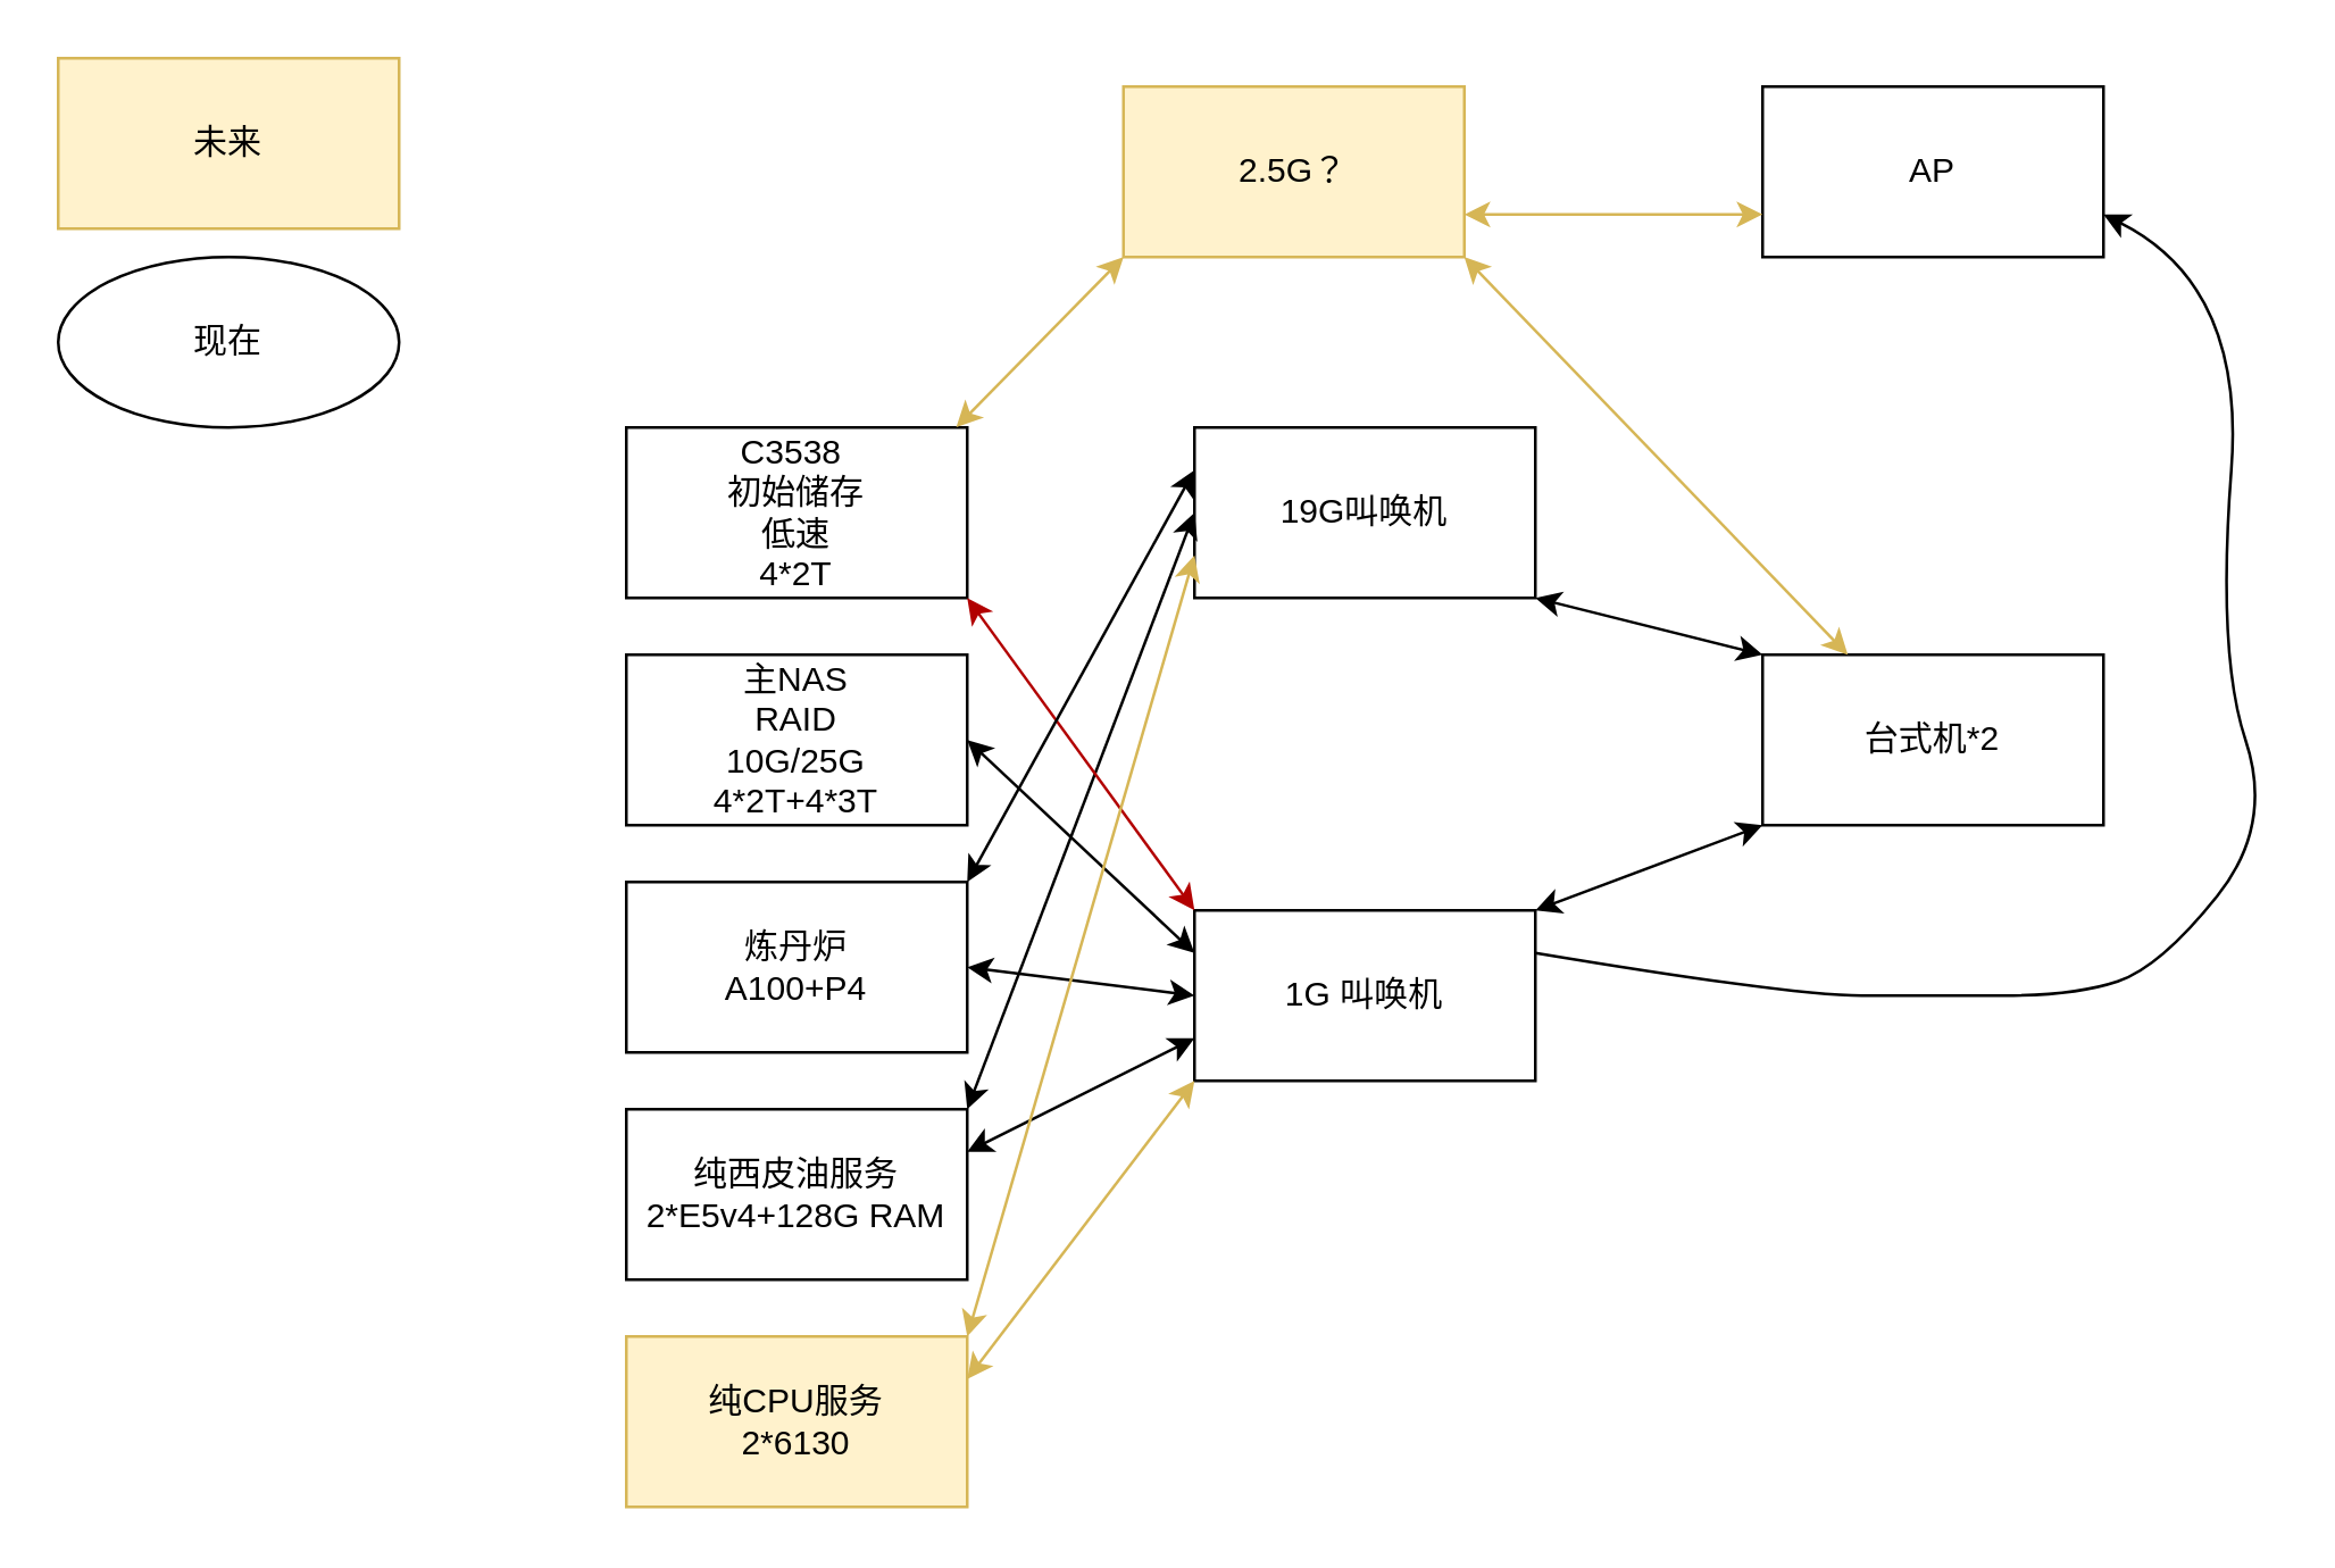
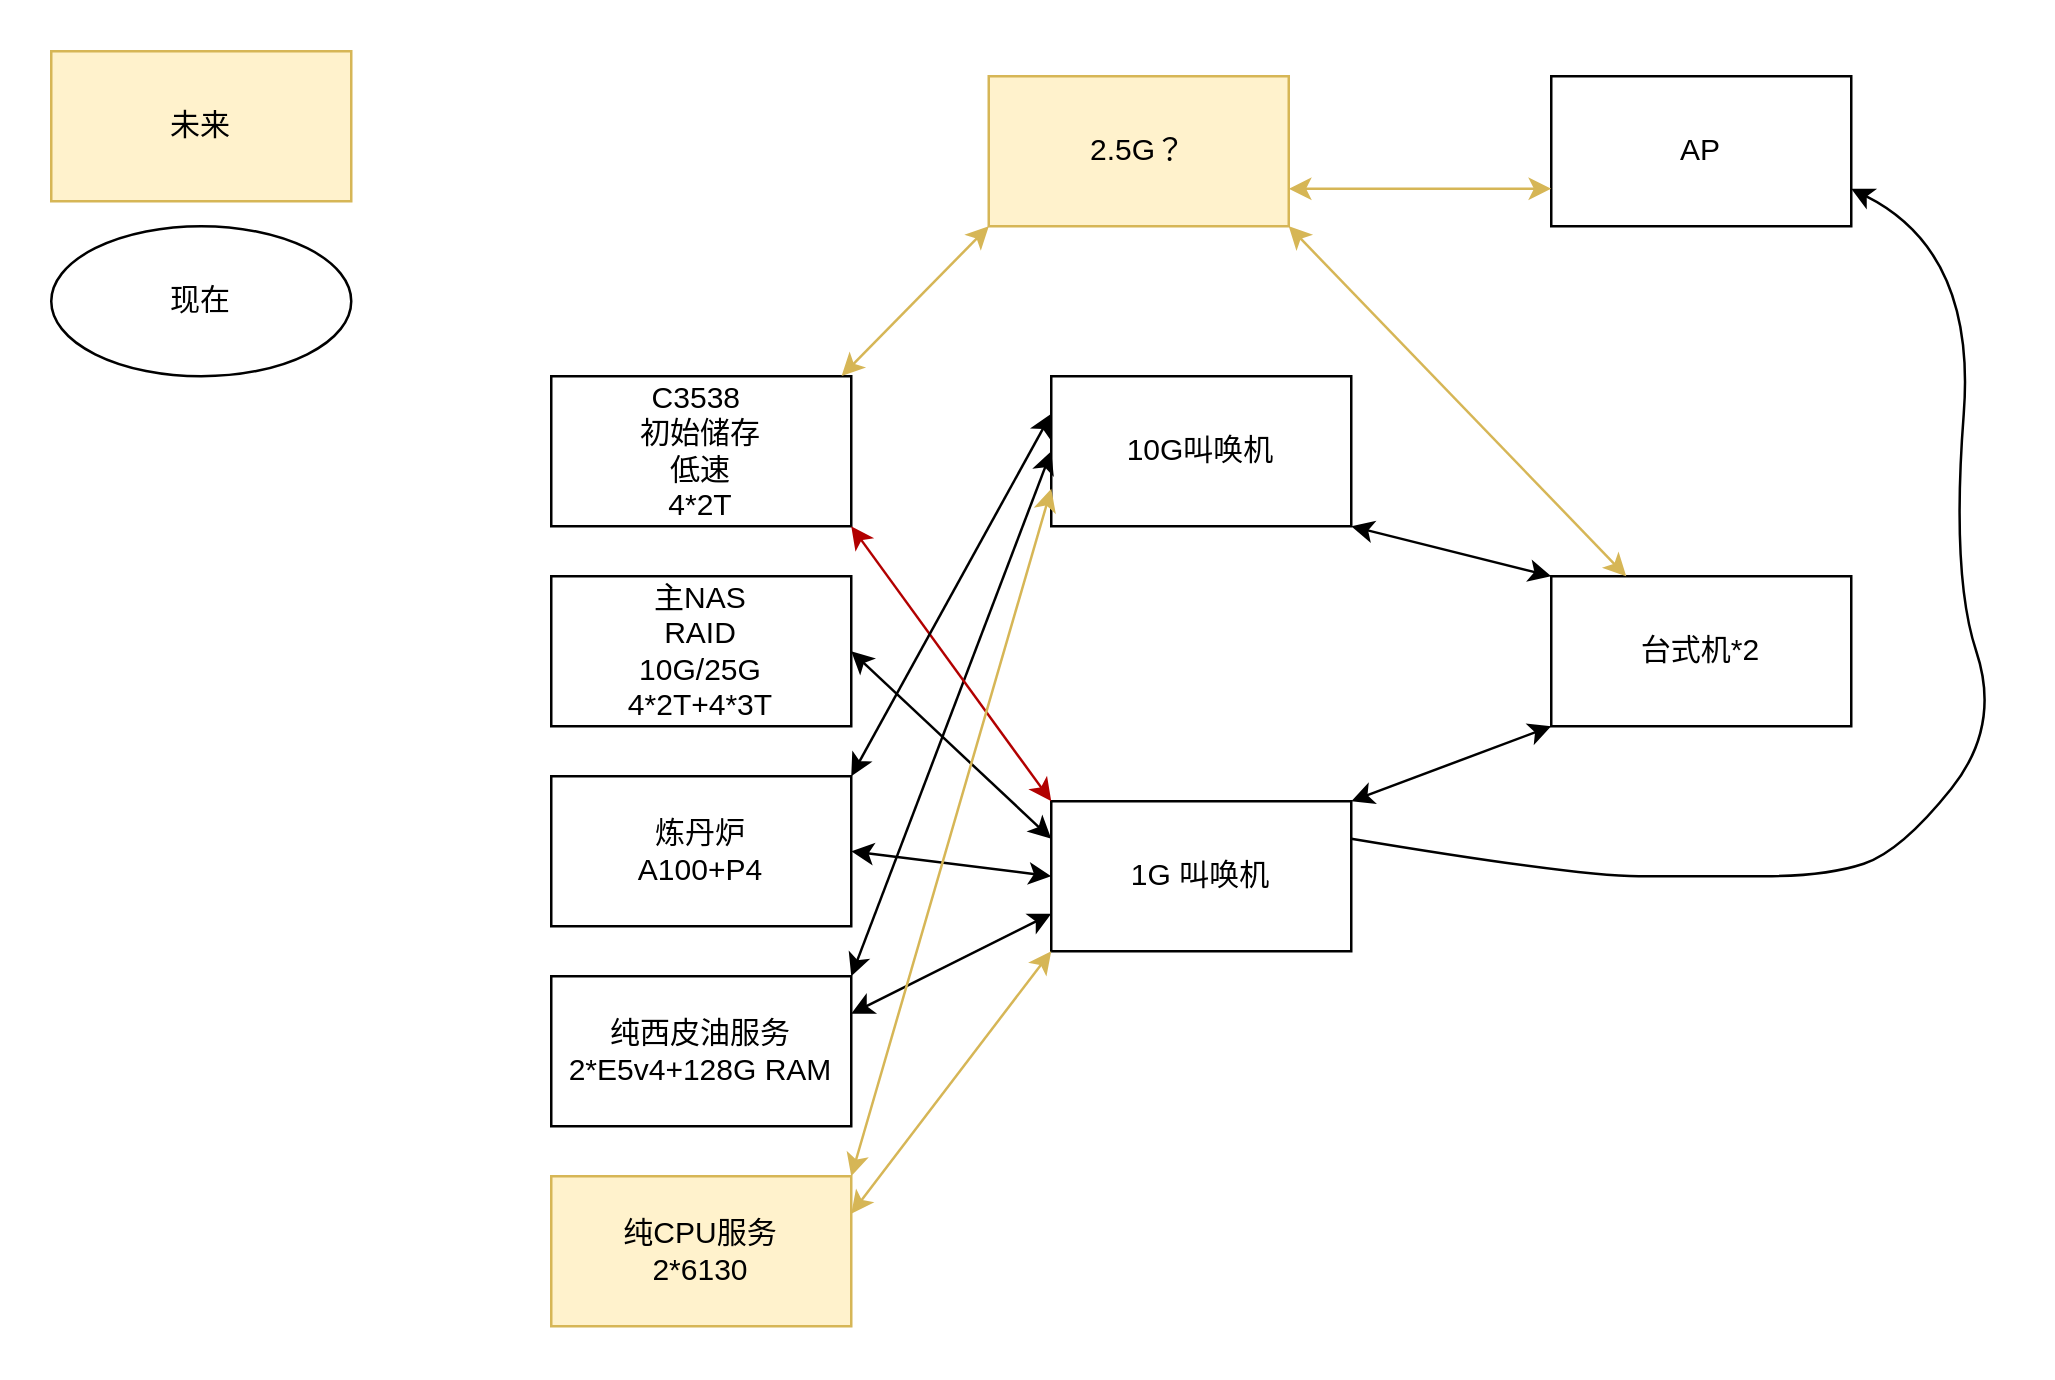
- <mxCell id="5" value="19G叫唤机" style="rounded=0;whiteSpace=wrap;html=1;" vertex="1" parent="1"><mxGeometry x="420" y="150" width="120" height="60" as="geometry" /></mxCell>
+ <mxCell id="5" value="10G叫唤机" style="rounded=0;whiteSpace=wrap;html=1;" vertex="1" parent="1"><mxGeometry x="420" y="150" width="120" height="60" as="geometry" /></mxCell>
